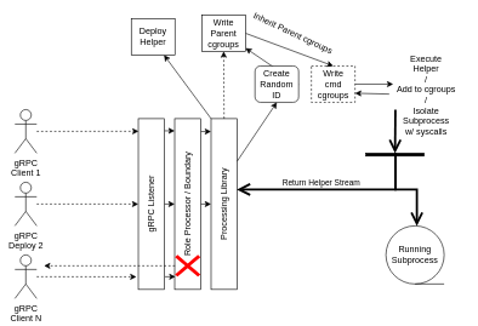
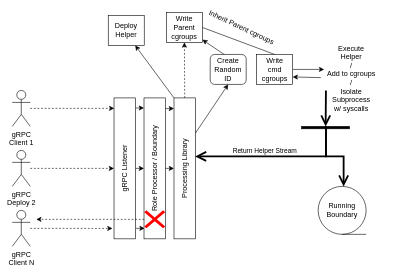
- <mxCell id="34" style="edgeStyle=none;html=1;exitX=1;exitY=0.5;exitDx=0;exitDy=0;entryX=0.5;entryY=0;entryDx=0;entryDy=0;fontColor=#FFFFFF;" parent="1" source="35" target="18" edge="1"><mxGeometry relative="1" as="geometry" /></mxCell>
+ <mxCell id="34" style="edgeStyle=none;html=1;exitX=1;exitY=0.5;exitDx=0;exitDy=0;entryX=0.5;entryY=0;entryDx=0;entryDy=0;fontColor=#FFFFFF;endArrow=none;" parent="1" source="35" target="18" edge="1"><mxGeometry relative="1" as="geometry" /></mxCell>
- <mxCell id="18" value="Write&lt;br&gt;cmd&lt;br&gt;cgroups" style="rounded=0;whiteSpace=wrap;html=1;dashed=1;" parent="1" vertex="1"><mxGeometry x="427.5" y="90" width="60" height="50" as="geometry" /></mxCell>
+ <mxCell id="18" value="Write&lt;br&gt;cmd&lt;br&gt;cgroups" style="rounded=0;whiteSpace=wrap;html=1;" parent="1" vertex="1"><mxGeometry x="427.5" y="90" width="60" height="50" as="geometry" /></mxCell>
- <mxCell id="30" value="Running&lt;br&gt;Subprocess" style="shape=tapeData;whiteSpace=wrap;html=1;perimeter=ellipsePerimeter;" parent="1" vertex="1"><mxGeometry x="530" y="310" width="80" height="80" as="geometry" /></mxCell>
+ <mxCell id="30" value="Running&lt;br&gt;Boundary" style="shape=tapeData;whiteSpace=wrap;html=1;perimeter=ellipsePerimeter;" parent="1" vertex="1"><mxGeometry x="530" y="310" width="80" height="80" as="geometry" /></mxCell>
